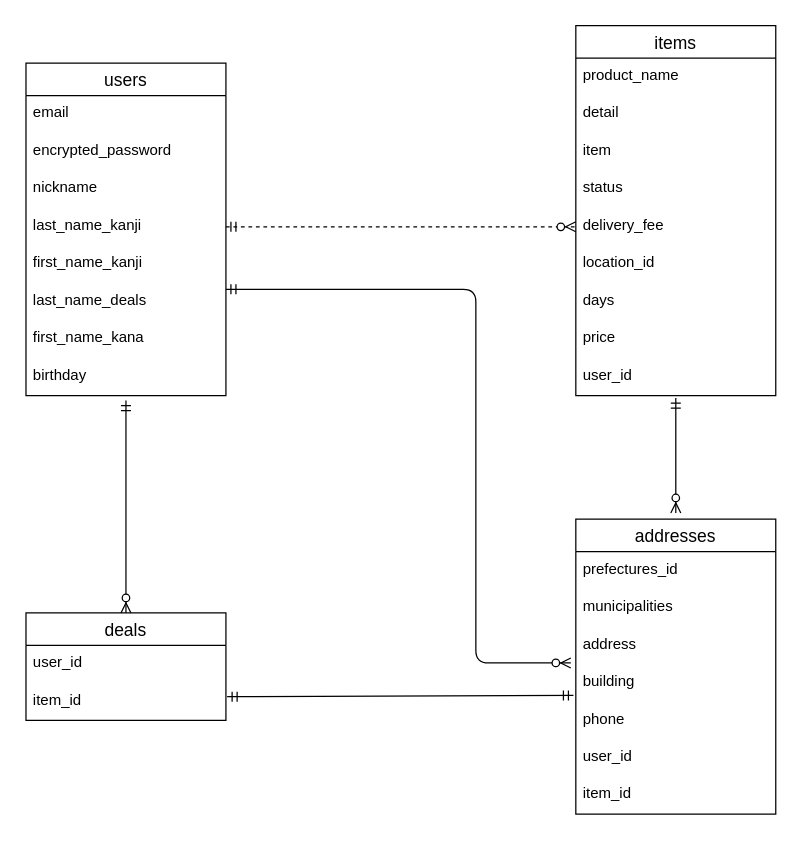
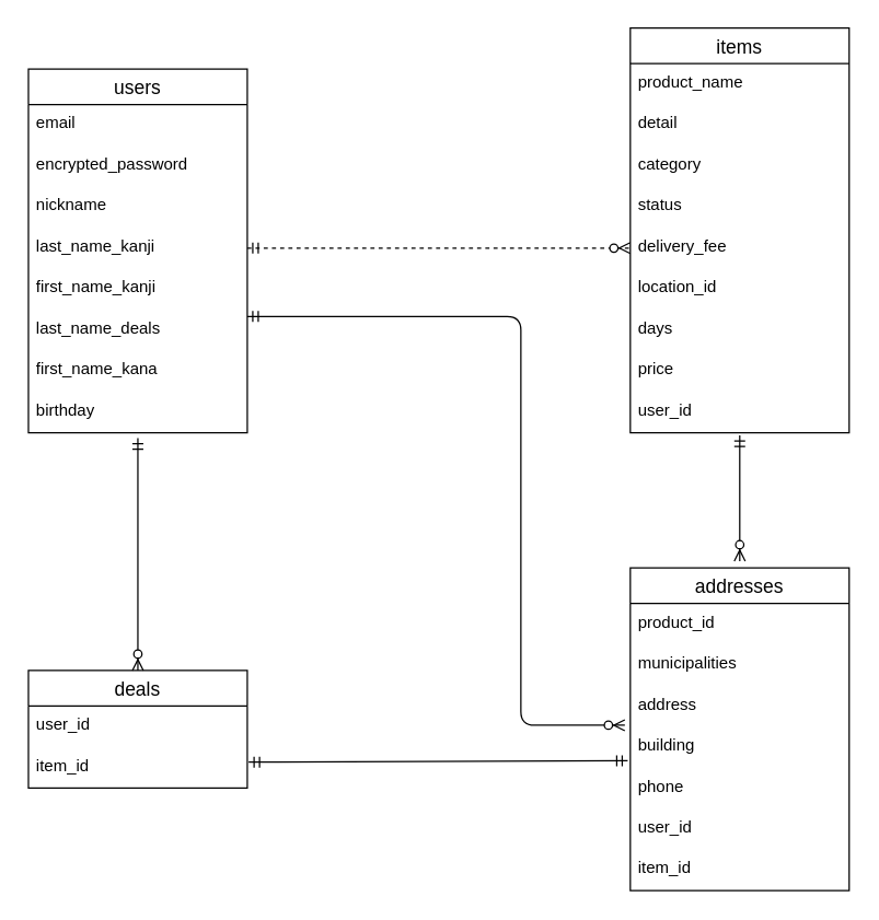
- <mxCell id="14" value="item" style="text;strokeColor=none;fillColor=none;spacingLeft=4;spacingRight=4;overflow=hidden;rotatable=0;points=[[0,0.5],[1,0.5]];portConstraint=eastwest;fontSize=12;" parent="11" vertex="1"><mxGeometry y="86" width="160" height="30" as="geometry" /></mxCell>
+ <mxCell id="14" value="category" style="text;strokeColor=none;fillColor=none;spacingLeft=4;spacingRight=4;overflow=hidden;rotatable=0;points=[[0,0.5],[1,0.5]];portConstraint=eastwest;fontSize=12;" parent="11" vertex="1"><mxGeometry y="86" width="160" height="30" as="geometry" /></mxCell>
- <mxCell id="27" value="prefectures_id" style="text;strokeColor=none;fillColor=none;spacingLeft=4;spacingRight=4;overflow=hidden;rotatable=0;points=[[0,0.5],[1,0.5]];portConstraint=eastwest;fontSize=12;" vertex="1" parent="26"><mxGeometry y="26" width="160" height="30" as="geometry" /></mxCell>
+ <mxCell id="27" value="product_id" style="text;strokeColor=none;fillColor=none;spacingLeft=4;spacingRight=4;overflow=hidden;rotatable=0;points=[[0,0.5],[1,0.5]];portConstraint=eastwest;fontSize=12;" vertex="1" parent="26"><mxGeometry y="26" width="160" height="30" as="geometry" /></mxCell>
